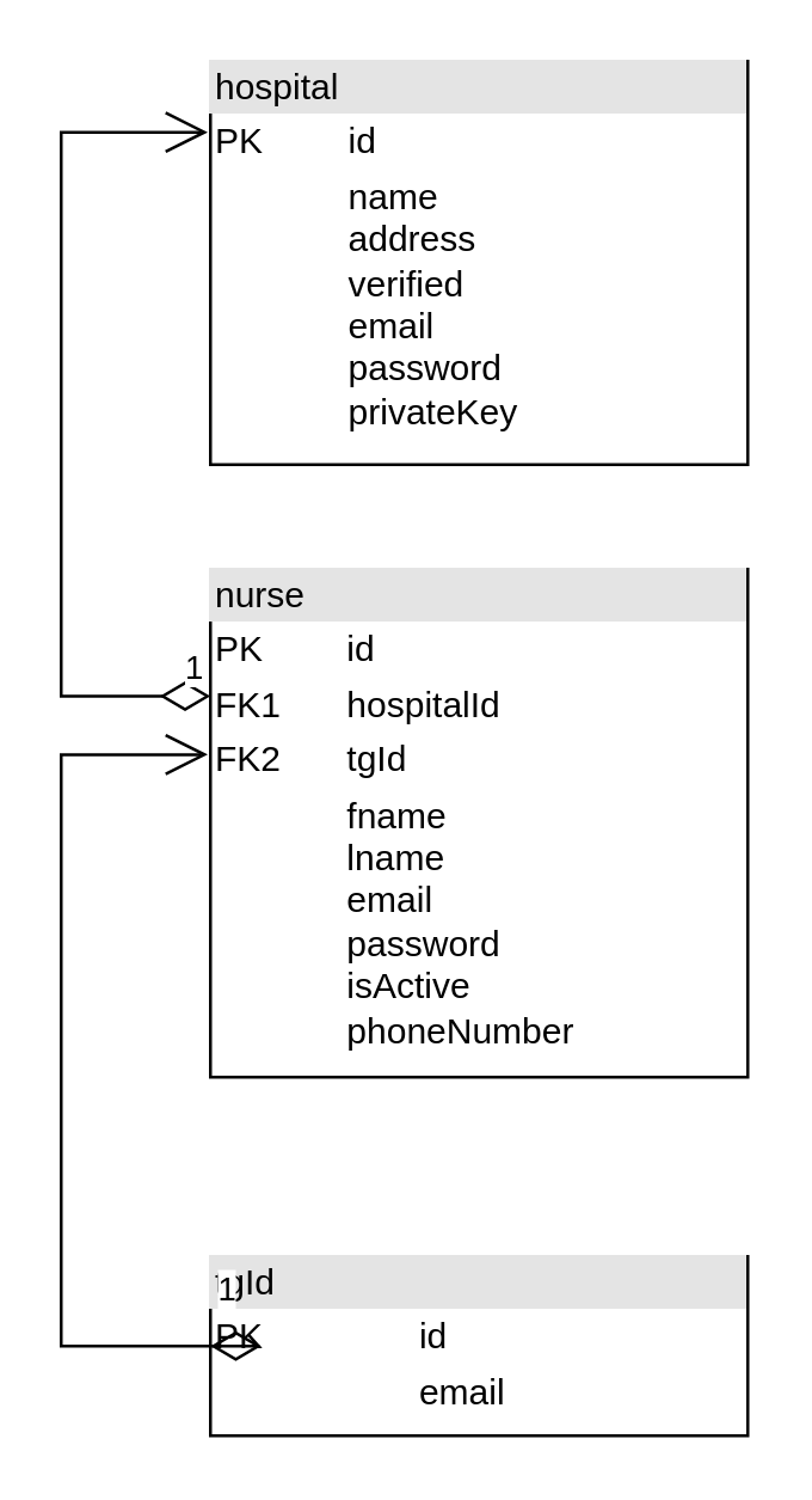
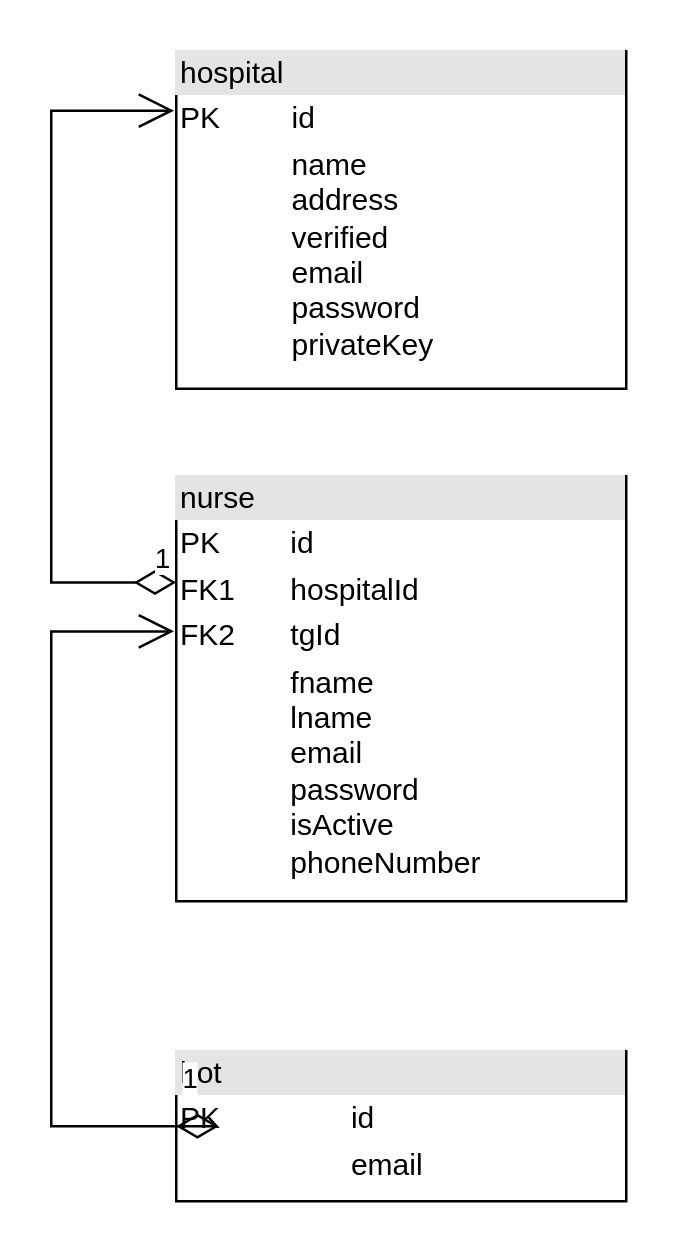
- <mxCell id="2" value="&lt;div style=&quot;box-sizing:border-box;width:100%;background:#e4e4e4;padding:2px;&quot;&gt;tgId&lt;/div&gt;&lt;table style=&quot;width:100%;font-size:1em;&quot; cellpadding=&quot;2&quot; cellspacing=&quot;0&quot;&gt;&lt;tbody&gt;&lt;tr&gt;&lt;td&gt;PK&lt;/td&gt;&lt;td&gt;id&lt;/td&gt;&lt;/tr&gt;&lt;tr&gt;&lt;td&gt;&lt;br&gt;&lt;/td&gt;&lt;td&gt;email&lt;/td&gt;&lt;/tr&gt;&lt;tr&gt;&lt;td&gt;&lt;/td&gt;&lt;td&gt;&lt;br&gt;&lt;/td&gt;&lt;/tr&gt;&lt;/tbody&gt;&lt;/table&gt;" style="verticalAlign=top;align=left;overflow=fill;html=1;whiteSpace=wrap;" vertex="1" parent="1"><mxGeometry x="70" y="420" width="180" height="60" as="geometry" /></mxCell>
+ <mxCell id="2" value="&lt;div style=&quot;box-sizing:border-box;width:100%;background:#e4e4e4;padding:2px;&quot;&gt;bot&lt;/div&gt;&lt;table style=&quot;width:100%;font-size:1em;&quot; cellpadding=&quot;2&quot; cellspacing=&quot;0&quot;&gt;&lt;tbody&gt;&lt;tr&gt;&lt;td&gt;PK&lt;/td&gt;&lt;td&gt;id&lt;/td&gt;&lt;/tr&gt;&lt;tr&gt;&lt;td&gt;&lt;br&gt;&lt;/td&gt;&lt;td&gt;email&lt;/td&gt;&lt;/tr&gt;&lt;tr&gt;&lt;td&gt;&lt;/td&gt;&lt;td&gt;&lt;br&gt;&lt;/td&gt;&lt;/tr&gt;&lt;/tbody&gt;&lt;/table&gt;" style="verticalAlign=top;align=left;overflow=fill;html=1;whiteSpace=wrap;" vertex="1" parent="1"><mxGeometry x="70" y="420" width="180" height="60" as="geometry" /></mxCell>
